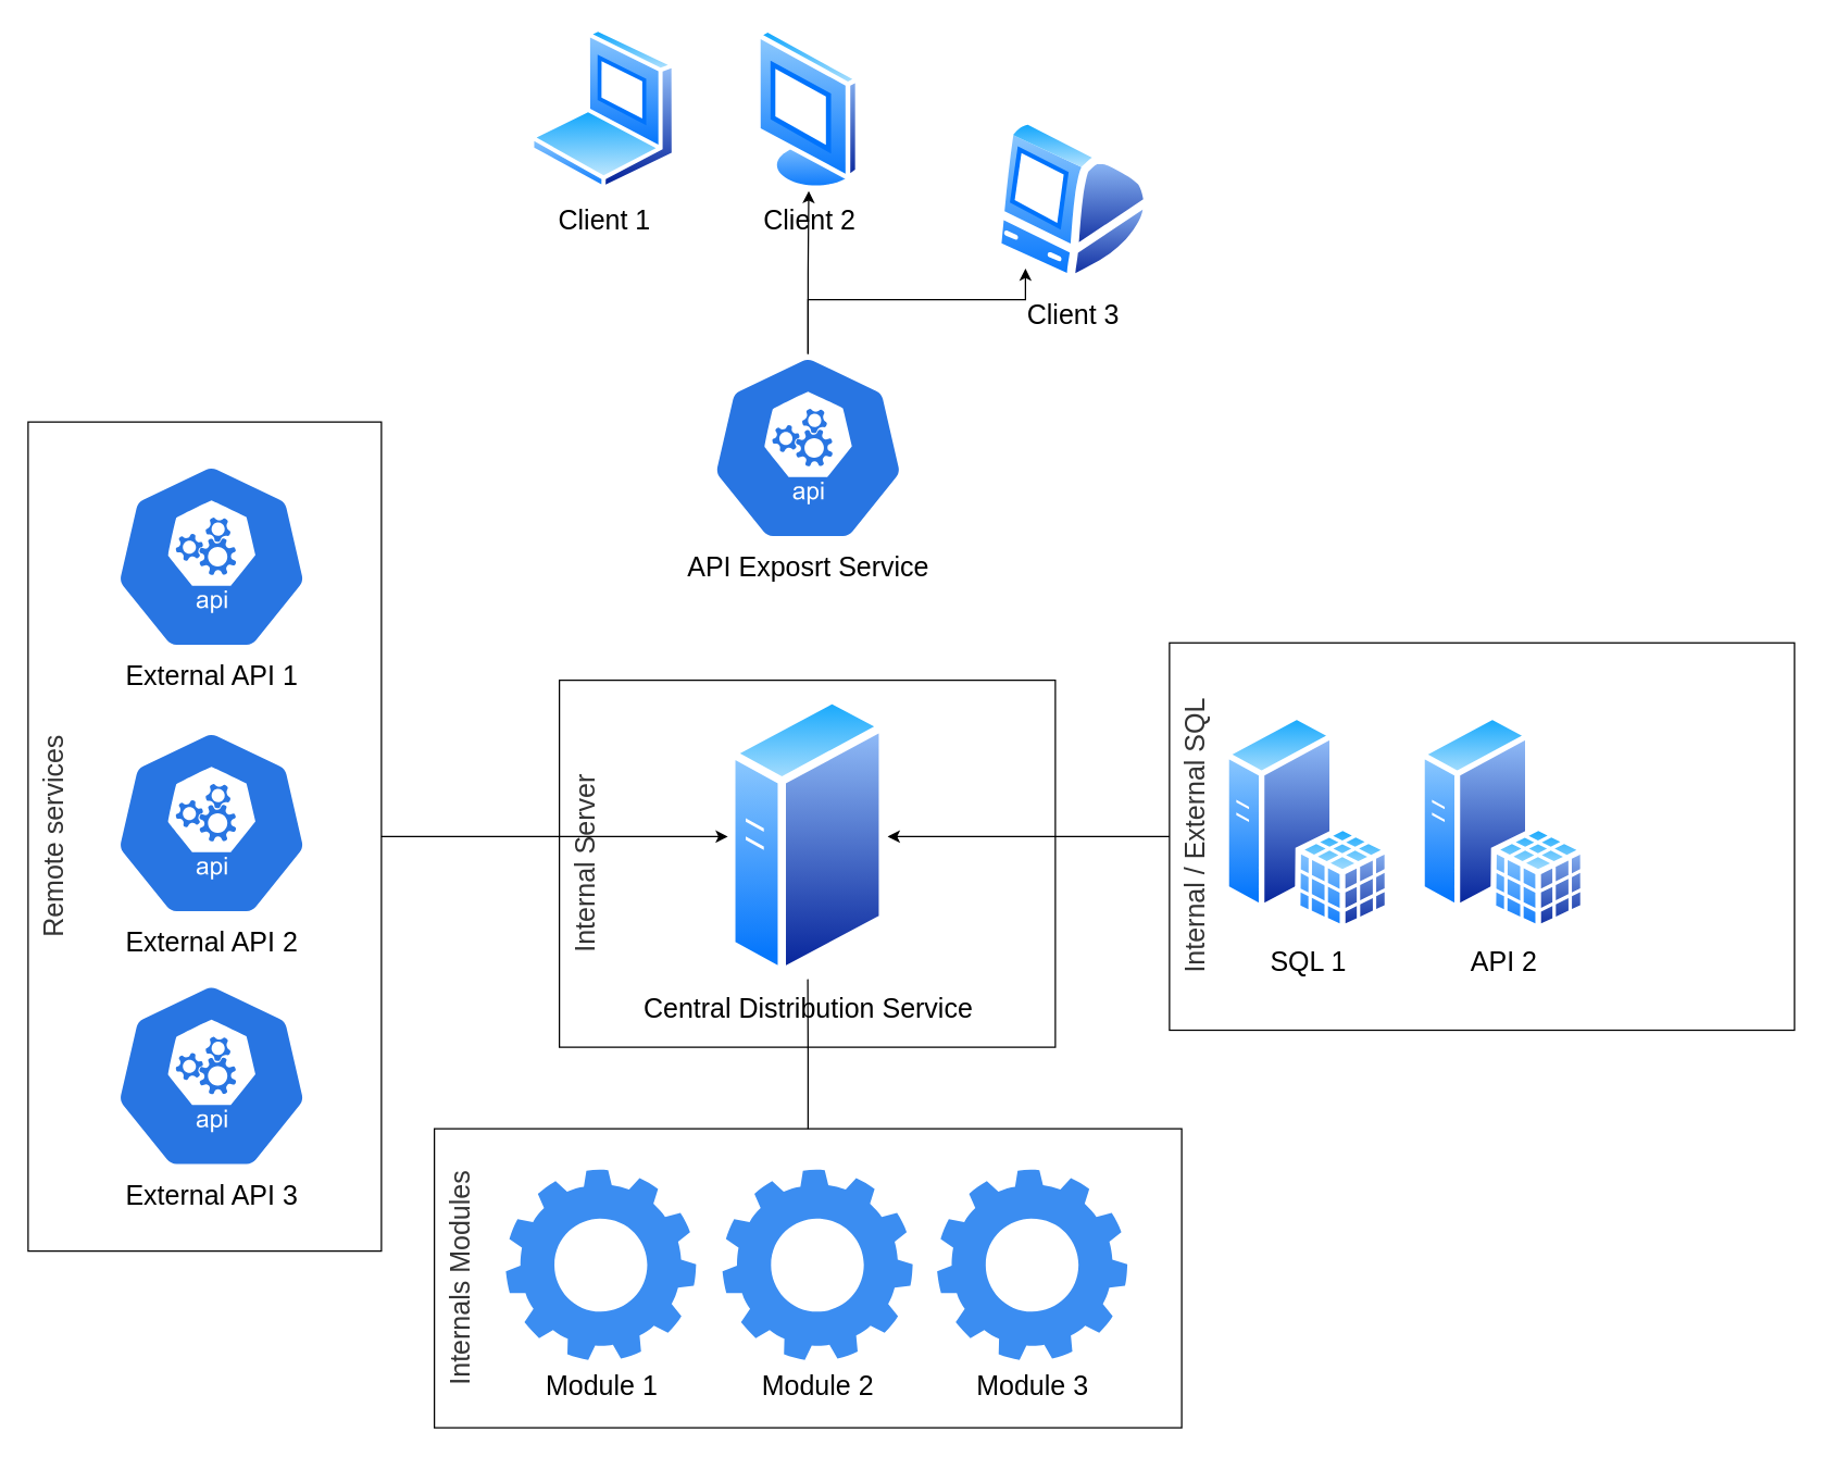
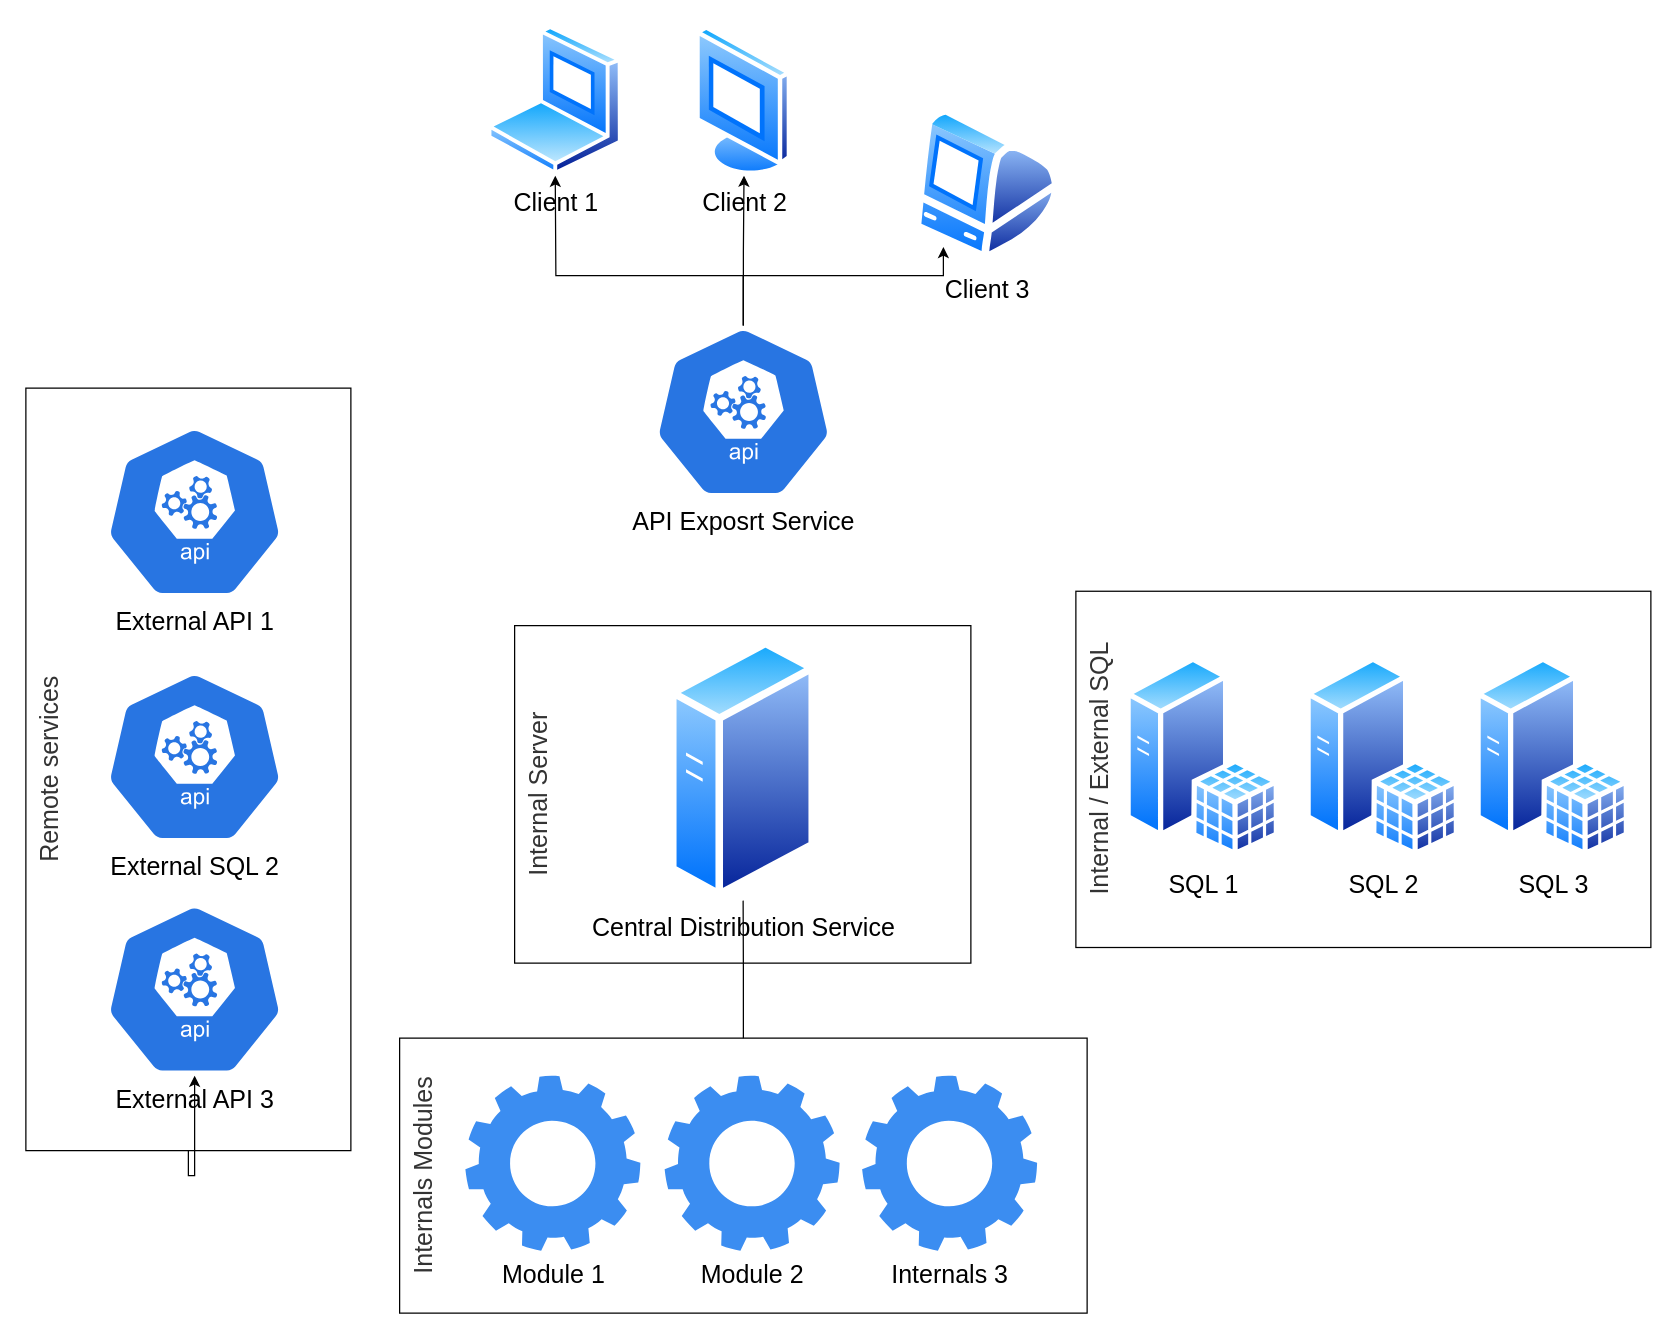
+ <mxCell id="12" style="edgeStyle=orthogonalEdgeStyle;rounded=0;orthogonalLoop=1;jettySize=auto;html=1;" edge="1" parent="1" source="13" target="6"><mxGeometry relative="1" as="geometry"><Array as="points"><mxPoint x="594" y="220" /><mxPoint x="444" y="220" /></Array></mxGeometry></mxCell>
+ <mxCell id="16" value="SQL 3&lt;br style=&quot;font-size: 20px;&quot;&gt;" style="image;aspect=fixed;perimeter=ellipsePerimeter;html=1;align=center;shadow=0;dashed=0;spacingTop=3;image=img/lib/active_directory/sql_server.svg;fontSize=20;" vertex="1" parent="1"><mxGeometry x="1180" y="525" width="123.2" height="160" as="geometry" /></mxCell>
- <mxCell id="24" style="edgeStyle=orthogonalEdgeStyle;rounded=0;orthogonalLoop=1;jettySize=auto;html=1;" edge="1" parent="1" source="2" target="9"><mxGeometry relative="1" as="geometry" /></mxCell>
+ <mxCell id="24" style="edgeStyle=orthogonalEdgeStyle;rounded=0;orthogonalLoop=1;jettySize=auto;html=1;" edge="1" parent="1" source="2" target="22"><mxGeometry relative="1" as="geometry" /></mxCell>
- <mxCell id="23" style="edgeStyle=orthogonalEdgeStyle;rounded=0;orthogonalLoop=1;jettySize=auto;html=1;entryX=1;entryY=0.5;entryDx=0;entryDy=0;" edge="1" parent="1" source="4" target="9"><mxGeometry relative="1" as="geometry" /></mxCell>
- <mxCell id="21" value="External API 2" style="sketch=0;html=1;dashed=0;whitespace=wrap;fillColor=#2875E2;strokeColor=#ffffff;points=[[0.005,0.63,0],[0.1,0.2,0],[0.9,0.2,0],[0.5,0,0],[0.995,0.63,0],[0.72,0.99,0],[0.5,1,0],[0.28,0.99,0]];verticalLabelPosition=bottom;align=center;verticalAlign=top;shape=mxgraph.kubernetes.icon;prIcon=api;fontSize=20;" vertex="1" parent="1"><mxGeometry x="40" y="536" width="230" height="138" as="geometry" /></mxCell>
+ <mxCell id="21" value="External SQL 2" style="sketch=0;html=1;dashed=0;whitespace=wrap;fillColor=#2875E2;strokeColor=#ffffff;points=[[0.005,0.63,0],[0.1,0.2,0],[0.9,0.2,0],[0.5,0,0],[0.995,0.63,0],[0.72,0.99,0],[0.5,1,0],[0.28,0.99,0]];verticalLabelPosition=bottom;align=center;verticalAlign=top;shape=mxgraph.kubernetes.icon;prIcon=api;fontSize=20;" vertex="1" parent="1"><mxGeometry x="40" y="536" width="230" height="138" as="geometry" /></mxCell>
- <mxCell id="15" value="API 2" style="image;aspect=fixed;perimeter=ellipsePerimeter;html=1;align=center;shadow=0;dashed=0;spacingTop=3;image=img/lib/active_directory/sql_server.svg;fontSize=20;" vertex="1" parent="1"><mxGeometry x="1044" y="525" width="123.2" height="160" as="geometry" /></mxCell>
+ <mxCell id="15" value="SQL 2" style="image;aspect=fixed;perimeter=ellipsePerimeter;html=1;align=center;shadow=0;dashed=0;spacingTop=3;image=img/lib/active_directory/sql_server.svg;fontSize=20;" vertex="1" parent="1"><mxGeometry x="1044" y="525" width="123.2" height="160" as="geometry" /></mxCell>
- <mxCell id="19" value="Module 3" style="sketch=0;html=1;aspect=fixed;strokeColor=none;shadow=0;fillColor=#3B8DF1;verticalAlign=top;labelPosition=center;verticalLabelPosition=bottom;shape=mxgraph.gcp2.gear;fontSize=20;" vertex="1" parent="1"><mxGeometry x="689" y="860" width="140" height="140" as="geometry" /></mxCell>
+ <mxCell id="19" value="Internals 3" style="sketch=0;html=1;aspect=fixed;strokeColor=none;shadow=0;fillColor=#3B8DF1;verticalAlign=top;labelPosition=center;verticalLabelPosition=bottom;shape=mxgraph.gcp2.gear;fontSize=20;" vertex="1" parent="1"><mxGeometry x="689" y="860" width="140" height="140" as="geometry" /></mxCell>
